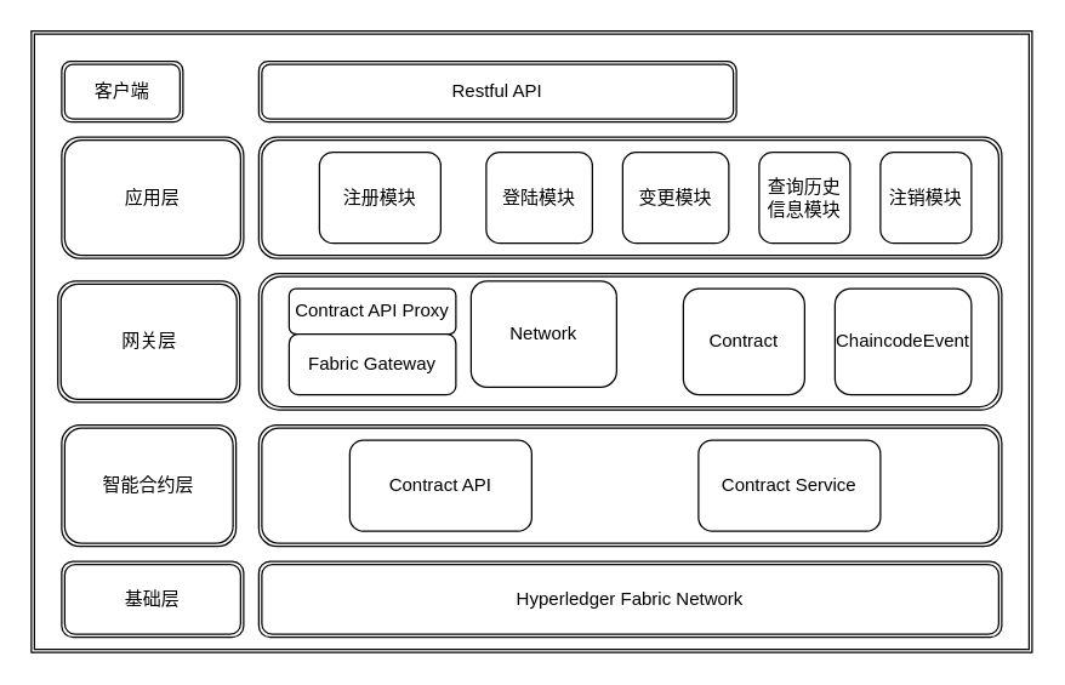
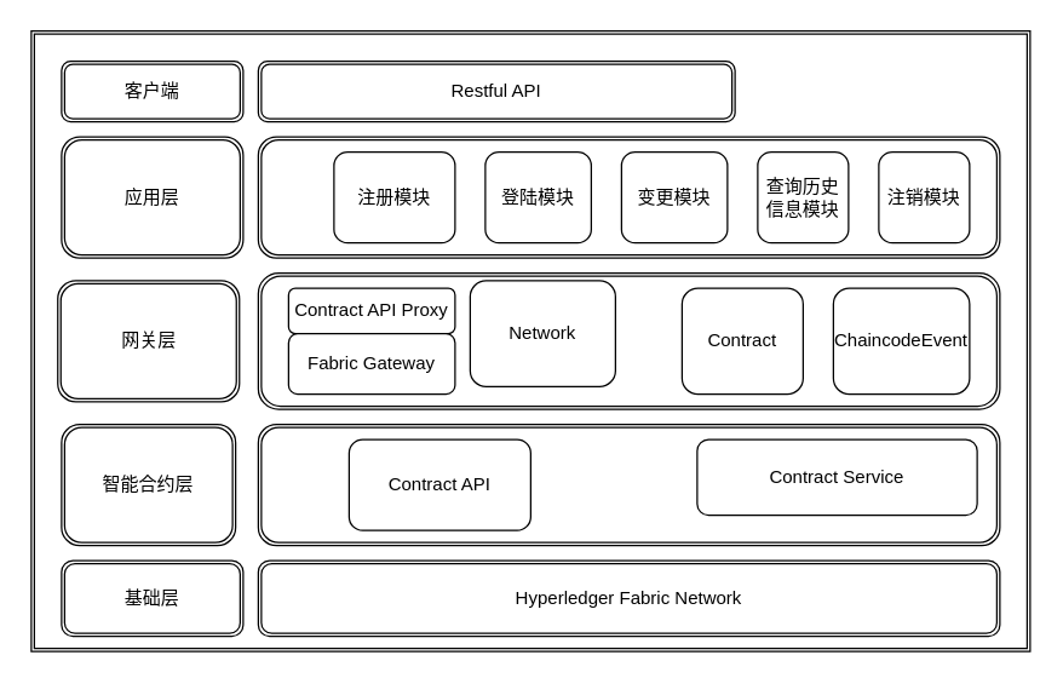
- <mxCell id="9" value="客户端" style="shape=ext;double=1;rounded=1;whiteSpace=wrap;html=1;" parent="1" vertex="1"><mxGeometry x="40" y="40" width="80" height="40" as="geometry" /></mxCell>
+ <mxCell id="9" value="客户端" style="shape=ext;double=1;rounded=1;whiteSpace=wrap;html=1;" parent="1" vertex="1"><mxGeometry x="40" y="40" width="120" height="40" as="geometry" /></mxCell>
- <mxCell id="20" value="注册模块" style="rounded=1;whiteSpace=wrap;html=1;" parent="1" vertex="1"><mxGeometry x="210" y="100" width="80" height="60" as="geometry" /></mxCell>
+ <mxCell id="20" value="注册模块" style="rounded=1;whiteSpace=wrap;html=1;" parent="1" vertex="1"><mxGeometry x="220" y="100" width="80" height="60" as="geometry" /></mxCell>
- <mxCell id="18" value="Contract Service" style="rounded=1;whiteSpace=wrap;html=1;" parent="1" vertex="1"><mxGeometry x="460" y="290" width="120" height="60" as="geometry" /></mxCell>
+ <mxCell id="18" value="Contract Service" style="rounded=1;whiteSpace=wrap;html=1;" parent="1" vertex="1"><mxGeometry x="460" y="290" width="185" height="50" as="geometry" /></mxCell>
